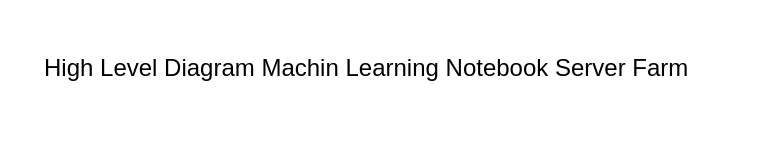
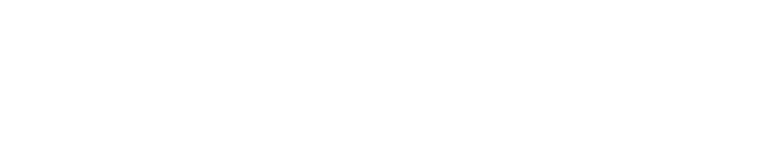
- <mxCell id="2" value="High Level Diagram Machin Learning Notebook Server Farm" style="text;html=1;" vertex="1" parent="1"><mxGeometry x="20" y="20" width="340" height="30" as="geometry" /></mxCell>
